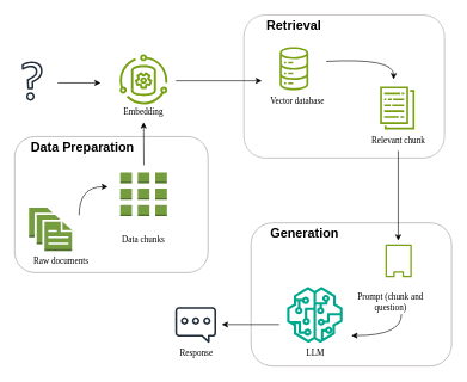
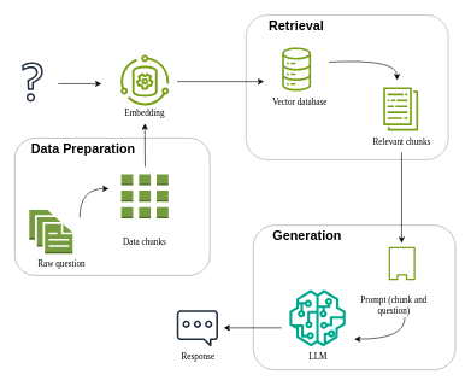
- <mxCell id="18" value="&lt;font face=&quot;Georgia&quot;&gt;Relevant chunk&lt;/font&gt;" style="text;html=1;align=center;verticalAlign=middle;whiteSpace=wrap;rounded=0;" parent="1" vertex="1"><mxGeometry x="510" y="180" width="92" height="30" as="geometry" /></mxCell>
+ <mxCell id="18" value="&lt;font face=&quot;Georgia&quot;&gt;Relevant chunks&lt;/font&gt;" style="text;html=1;align=center;verticalAlign=middle;whiteSpace=wrap;rounded=0;" parent="1" vertex="1"><mxGeometry x="510" y="180" width="92" height="30" as="geometry" /></mxCell>
- <mxCell id="9" value="&lt;font face=&quot;Georgia&quot;&gt;Raw documents&lt;/font&gt;" style="text;html=1;align=center;verticalAlign=middle;whiteSpace=wrap;rounded=0;" parent="1" vertex="1"><mxGeometry x="40" y="350" width="90" height="30" as="geometry" /></mxCell>
+ <mxCell id="9" value="&lt;font face=&quot;Georgia&quot;&gt;Raw question&lt;/font&gt;" style="text;html=1;align=center;verticalAlign=middle;whiteSpace=wrap;rounded=0;" parent="1" vertex="1"><mxGeometry x="40" y="350" width="90" height="30" as="geometry" /></mxCell>
